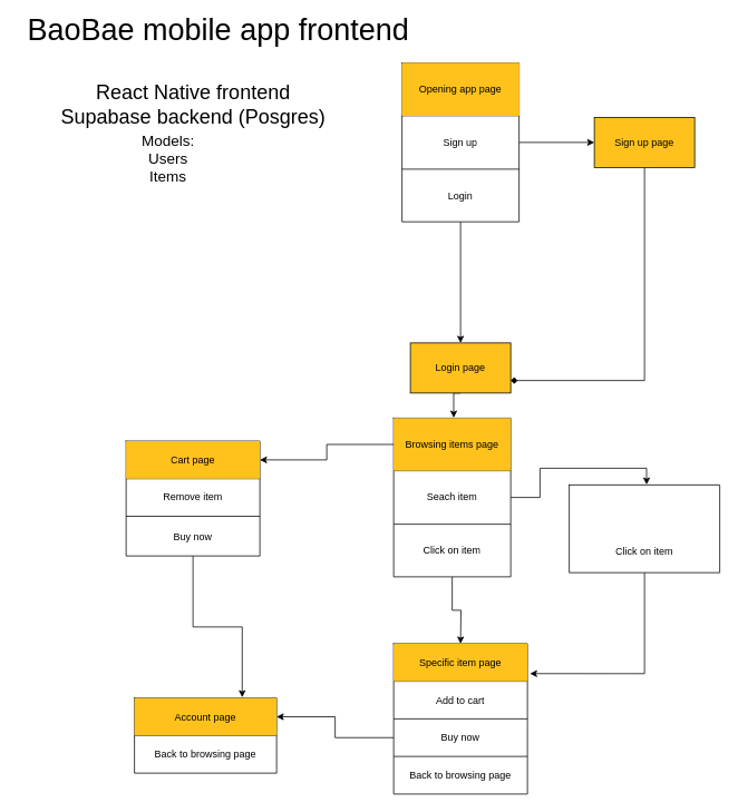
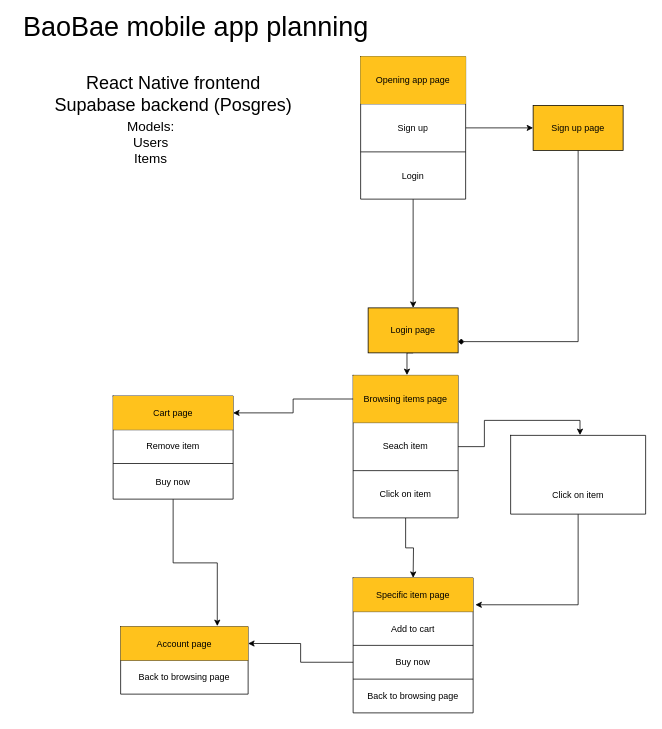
- <mxCell id="15" value="&lt;font style=&quot;font-size: 36px&quot;&gt;BaoBae mobile app frontend&lt;/font&gt;" style="text;html=1;align=center;verticalAlign=middle;resizable=0;points=[];autosize=1;strokeColor=none;" vertex="1" parent="1"><mxGeometry y="20" width="480" height="30" as="geometry" x="20" /></mxCell>
+ <mxCell id="15" value="&lt;font style=&quot;font-size: 36px&quot;&gt;BaoBae mobile app planning&lt;/font&gt;" style="text;html=1;align=center;verticalAlign=middle;resizable=0;points=[];autosize=1;strokeColor=none;" vertex="1" parent="1"><mxGeometry y="20" width="480" height="30" as="geometry" x="20" /></mxCell>
